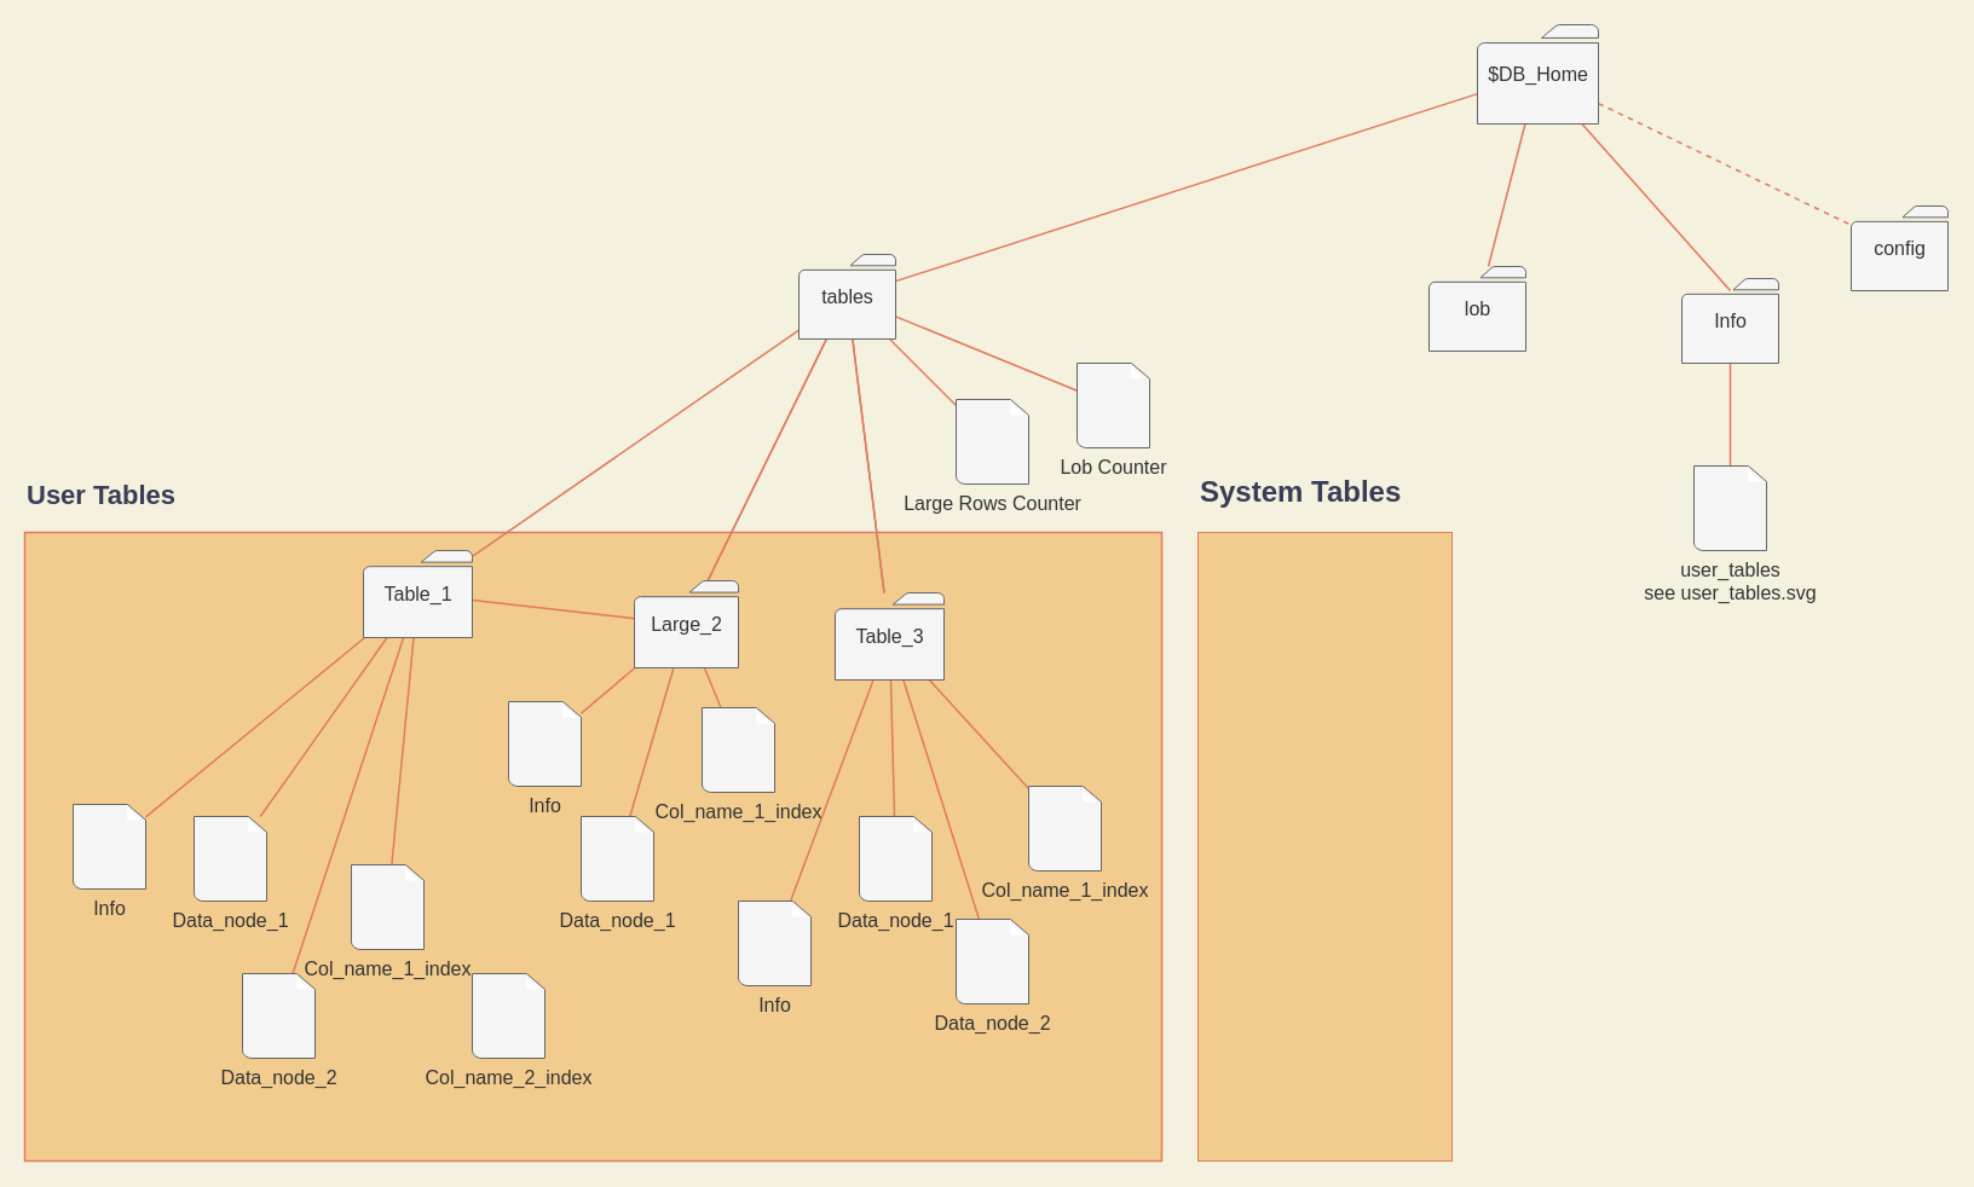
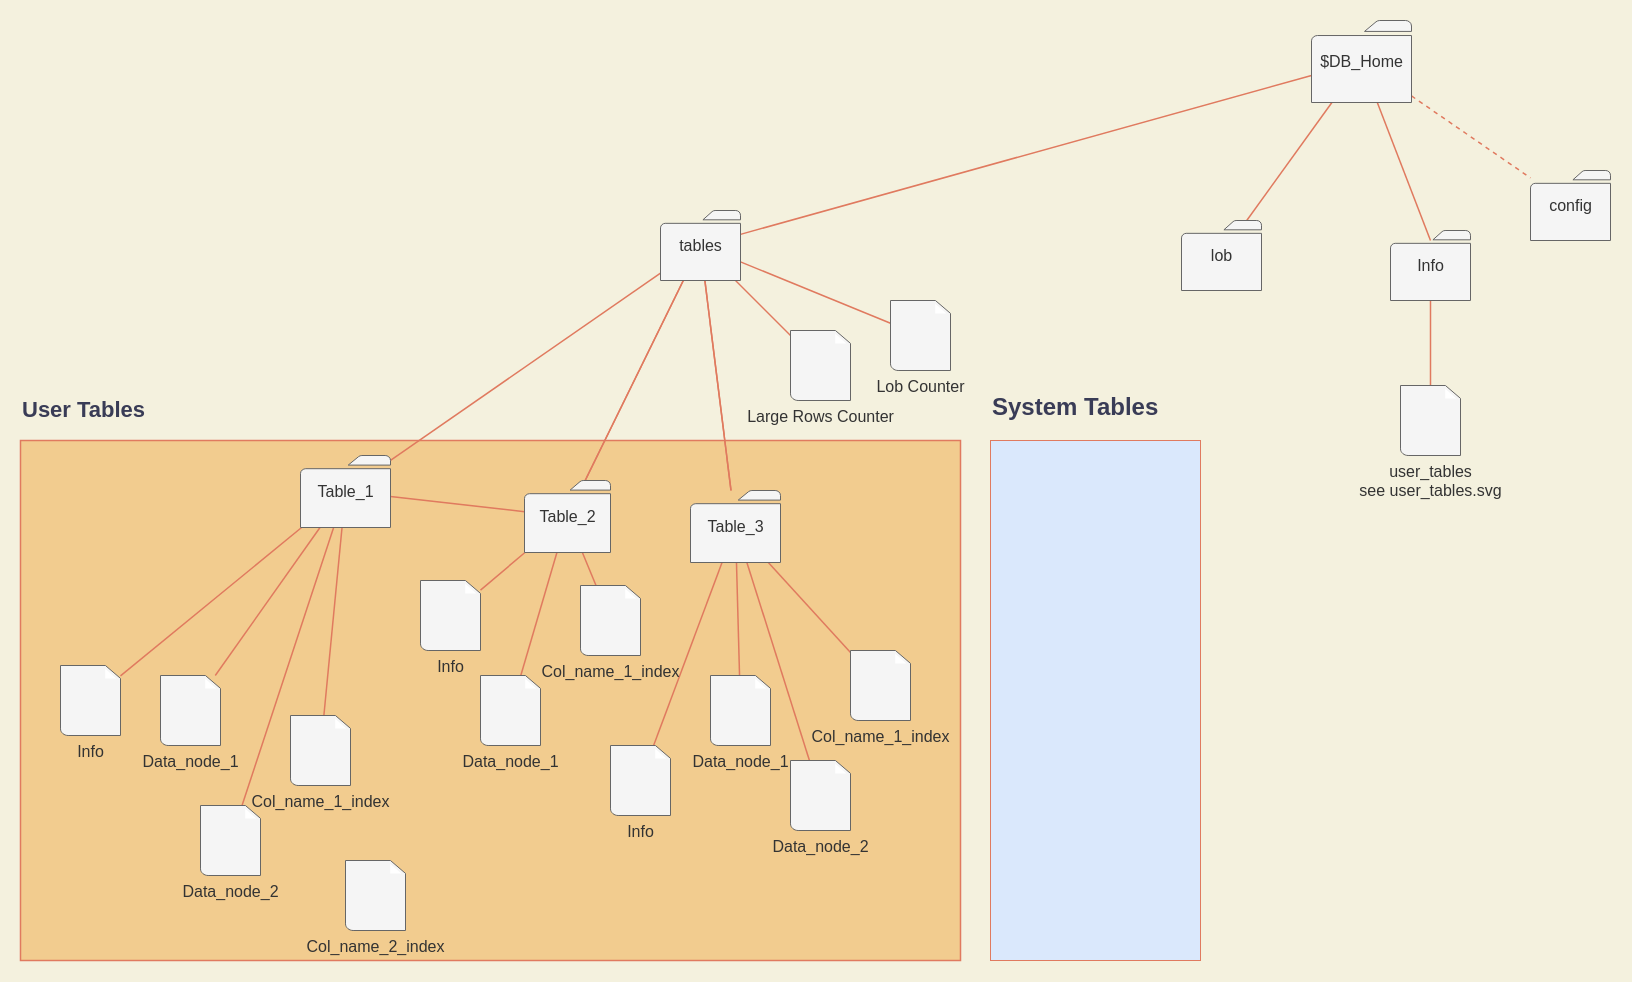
- <mxCell id="8" value="&lt;font style=&quot;font-size: 16px&quot;&gt;$DB_Home&lt;/font&gt;" style="pointerEvents=1;shadow=0;dashed=0;html=1;strokeColor=#666666;fillColor=#f5f5f5;labelPosition=center;verticalLabelPosition=middle;verticalAlign=middle;outlineConnect=0;align=center;shape=mxgraph.office.concepts.folder;fontColor=#333333;" parent="1" vertex="1"><mxGeometry x="1221" y="20" width="100" height="82" as="geometry" /></mxCell>
+ <mxCell id="8" value="&lt;font style=&quot;font-size: 16px&quot;&gt;$DB_Home&lt;/font&gt;" style="pointerEvents=1;shadow=0;dashed=0;html=1;strokeColor=#666666;fillColor=#f5f5f5;labelPosition=center;verticalLabelPosition=middle;verticalAlign=middle;outlineConnect=0;align=center;shape=mxgraph.office.concepts.folder;fontColor=#333333;" parent="1" vertex="1"><mxGeometry x="1311" y="20" width="100" height="82" as="geometry" /></mxCell>
- <mxCell id="27" value="&lt;p&gt;&lt;font style=&quot;font-size: 16px&quot;&gt;Large_2&lt;/font&gt;&lt;/p&gt;" style="pointerEvents=1;shadow=0;dashed=0;html=1;strokeColor=#666666;fillColor=#f5f5f5;labelPosition=center;verticalLabelPosition=middle;verticalAlign=middle;outlineConnect=0;align=center;shape=mxgraph.office.concepts.folder;fontColor=#333333;" parent="1" vertex="1"><mxGeometry x="524" y="480" width="86" height="72" as="geometry" /></mxCell>
+ <mxCell id="27" value="&lt;p&gt;&lt;font style=&quot;font-size: 16px&quot;&gt;Table_2&lt;/font&gt;&lt;/p&gt;" style="pointerEvents=1;shadow=0;dashed=0;html=1;strokeColor=#666666;fillColor=#f5f5f5;labelPosition=center;verticalLabelPosition=middle;verticalAlign=middle;outlineConnect=0;align=center;shape=mxgraph.office.concepts.folder;fontColor=#333333;" parent="1" vertex="1"><mxGeometry x="524" y="480" width="86" height="72" as="geometry" /></mxCell>
- <mxCell id="2" value="&lt;h1&gt;System Tables&lt;/h1&gt;" style="whiteSpace=wrap;html=1;labelPosition=center;verticalLabelPosition=top;align=left;verticalAlign=bottom;fillColor=#F2CC8F;strokeColor=#E07A5F;fontColor=#393C56;" parent="1" vertex="1"><mxGeometry x="990" y="440" width="210" height="520" as="geometry" /></mxCell>
+ <mxCell id="2" value="&lt;h1&gt;System Tables&lt;/h1&gt;" style="whiteSpace=wrap;html=1;labelPosition=center;verticalLabelPosition=top;align=left;verticalAlign=bottom;fillColor=#dae8fc;strokeColor=#E07A5F;fontColor=#393C56;" parent="1" vertex="1"><mxGeometry x="990" y="440" width="210" height="520" as="geometry" /></mxCell>
- <mxCell id="34" value="&lt;font style=&quot;font-size: 16px&quot;&gt;Col_name_2_index&lt;br&gt;&lt;/font&gt;" style="shadow=0;dashed=0;html=1;labelPosition=center;verticalLabelPosition=bottom;verticalAlign=top;align=center;outlineConnect=0;shape=mxgraph.veeam.2d.file;fillColor=#f5f5f5;fontColor=#333333;strokeColor=#666666;" parent="1" vertex="1"><mxGeometry x="390" y="805" width="60" height="70" as="geometry" /></mxCell>
+ <mxCell id="34" value="&lt;font style=&quot;font-size: 16px&quot;&gt;Col_name_2_index&lt;br&gt;&lt;/font&gt;" style="shadow=0;dashed=0;html=1;labelPosition=center;verticalLabelPosition=bottom;verticalAlign=top;align=center;outlineConnect=0;shape=mxgraph.veeam.2d.file;fillColor=#f5f5f5;fontColor=#333333;strokeColor=#666666;" parent="1" vertex="1"><mxGeometry x="345" y="860" width="60" height="70" as="geometry" /></mxCell>
